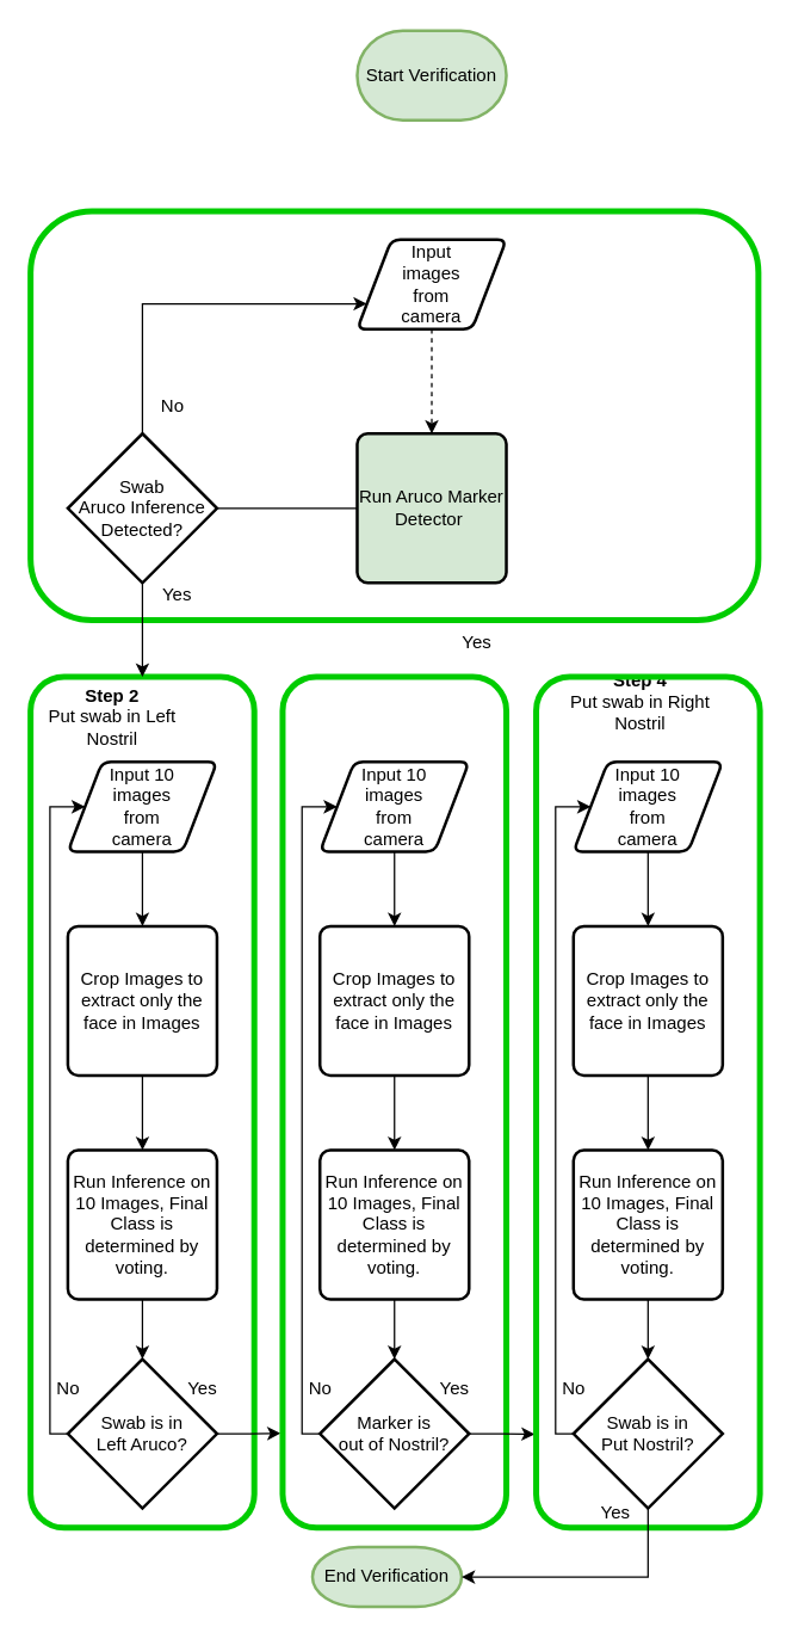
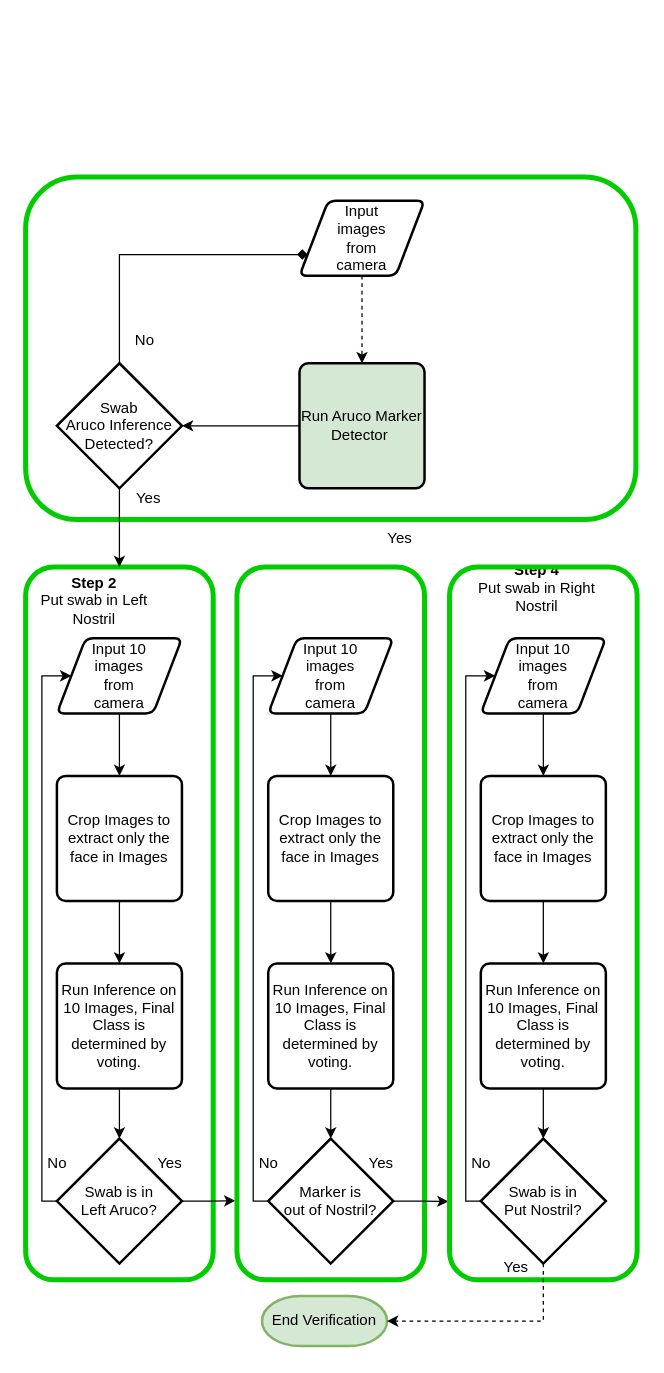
- <mxCell id="4" value="Start Verification" style="strokeWidth=2;html=1;shape=mxgraph.flowchart.terminator;whiteSpace=wrap;fillColor=#d5e8d4;strokeColor=#82b366;" parent="1" vertex="1"><mxGeometry x="239" y="20" width="100" height="60" as="geometry" /></mxCell>
- <mxCell id="18" style="edgeStyle=orthogonalEdgeStyle;rounded=0;orthogonalLoop=1;jettySize=auto;html=1;exitX=0.5;exitY=0;exitDx=0;exitDy=0;exitPerimeter=0;entryX=0;entryY=0.75;entryDx=0;entryDy=0;" edge="1" parent="1" source="19" target="6"><mxGeometry relative="1" as="geometry"><Array as="points"><mxPoint x="95" y="203" /></Array></mxGeometry></mxCell>
+ <mxCell id="18" style="edgeStyle=orthogonalEdgeStyle;rounded=0;orthogonalLoop=1;jettySize=auto;html=1;exitX=0.5;exitY=0;exitDx=0;exitDy=0;exitPerimeter=0;entryX=0;entryY=0.75;entryDx=0;entryDy=0;endArrow=diamond;" edge="1" parent="1" source="19" target="6"><mxGeometry relative="1" as="geometry"><Array as="points"><mxPoint x="95" y="203" /></Array></mxGeometry></mxCell>
- <mxCell id="7" style="edgeStyle=orthogonalEdgeStyle;rounded=0;orthogonalLoop=1;jettySize=auto;html=1;exitX=0;exitY=0.5;exitDx=0;exitDy=0;entryX=1;entryY=0.5;entryDx=0;entryDy=0;entryPerimeter=0;endArrow=none;" edge="1" parent="1" source="8" target="19"><mxGeometry relative="1" as="geometry" /></mxCell>
+ <mxCell id="7" style="edgeStyle=orthogonalEdgeStyle;rounded=0;orthogonalLoop=1;jettySize=auto;html=1;exitX=0;exitY=0.5;exitDx=0;exitDy=0;entryX=1;entryY=0.5;entryDx=0;entryDy=0;entryPerimeter=0;" edge="1" parent="1" source="8" target="19"><mxGeometry relative="1" as="geometry" /></mxCell>
- <mxCell id="47" style="edgeStyle=orthogonalEdgeStyle;rounded=0;orthogonalLoop=1;jettySize=auto;html=1;exitX=0.5;exitY=1;exitDx=0;exitDy=0;exitPerimeter=0;entryX=1;entryY=0.5;entryDx=0;entryDy=0;entryPerimeter=0;" edge="1" parent="1" source="48" target="25"><mxGeometry relative="1" as="geometry" /></mxCell>
+ <mxCell id="47" style="edgeStyle=orthogonalEdgeStyle;rounded=0;orthogonalLoop=1;jettySize=auto;html=1;exitX=0.5;exitY=1;exitDx=0;exitDy=0;exitPerimeter=0;entryX=1;entryY=0.5;entryDx=0;entryDy=0;entryPerimeter=0;dashed=1;" edge="1" parent="1" source="48" target="25"><mxGeometry relative="1" as="geometry" /></mxCell>
